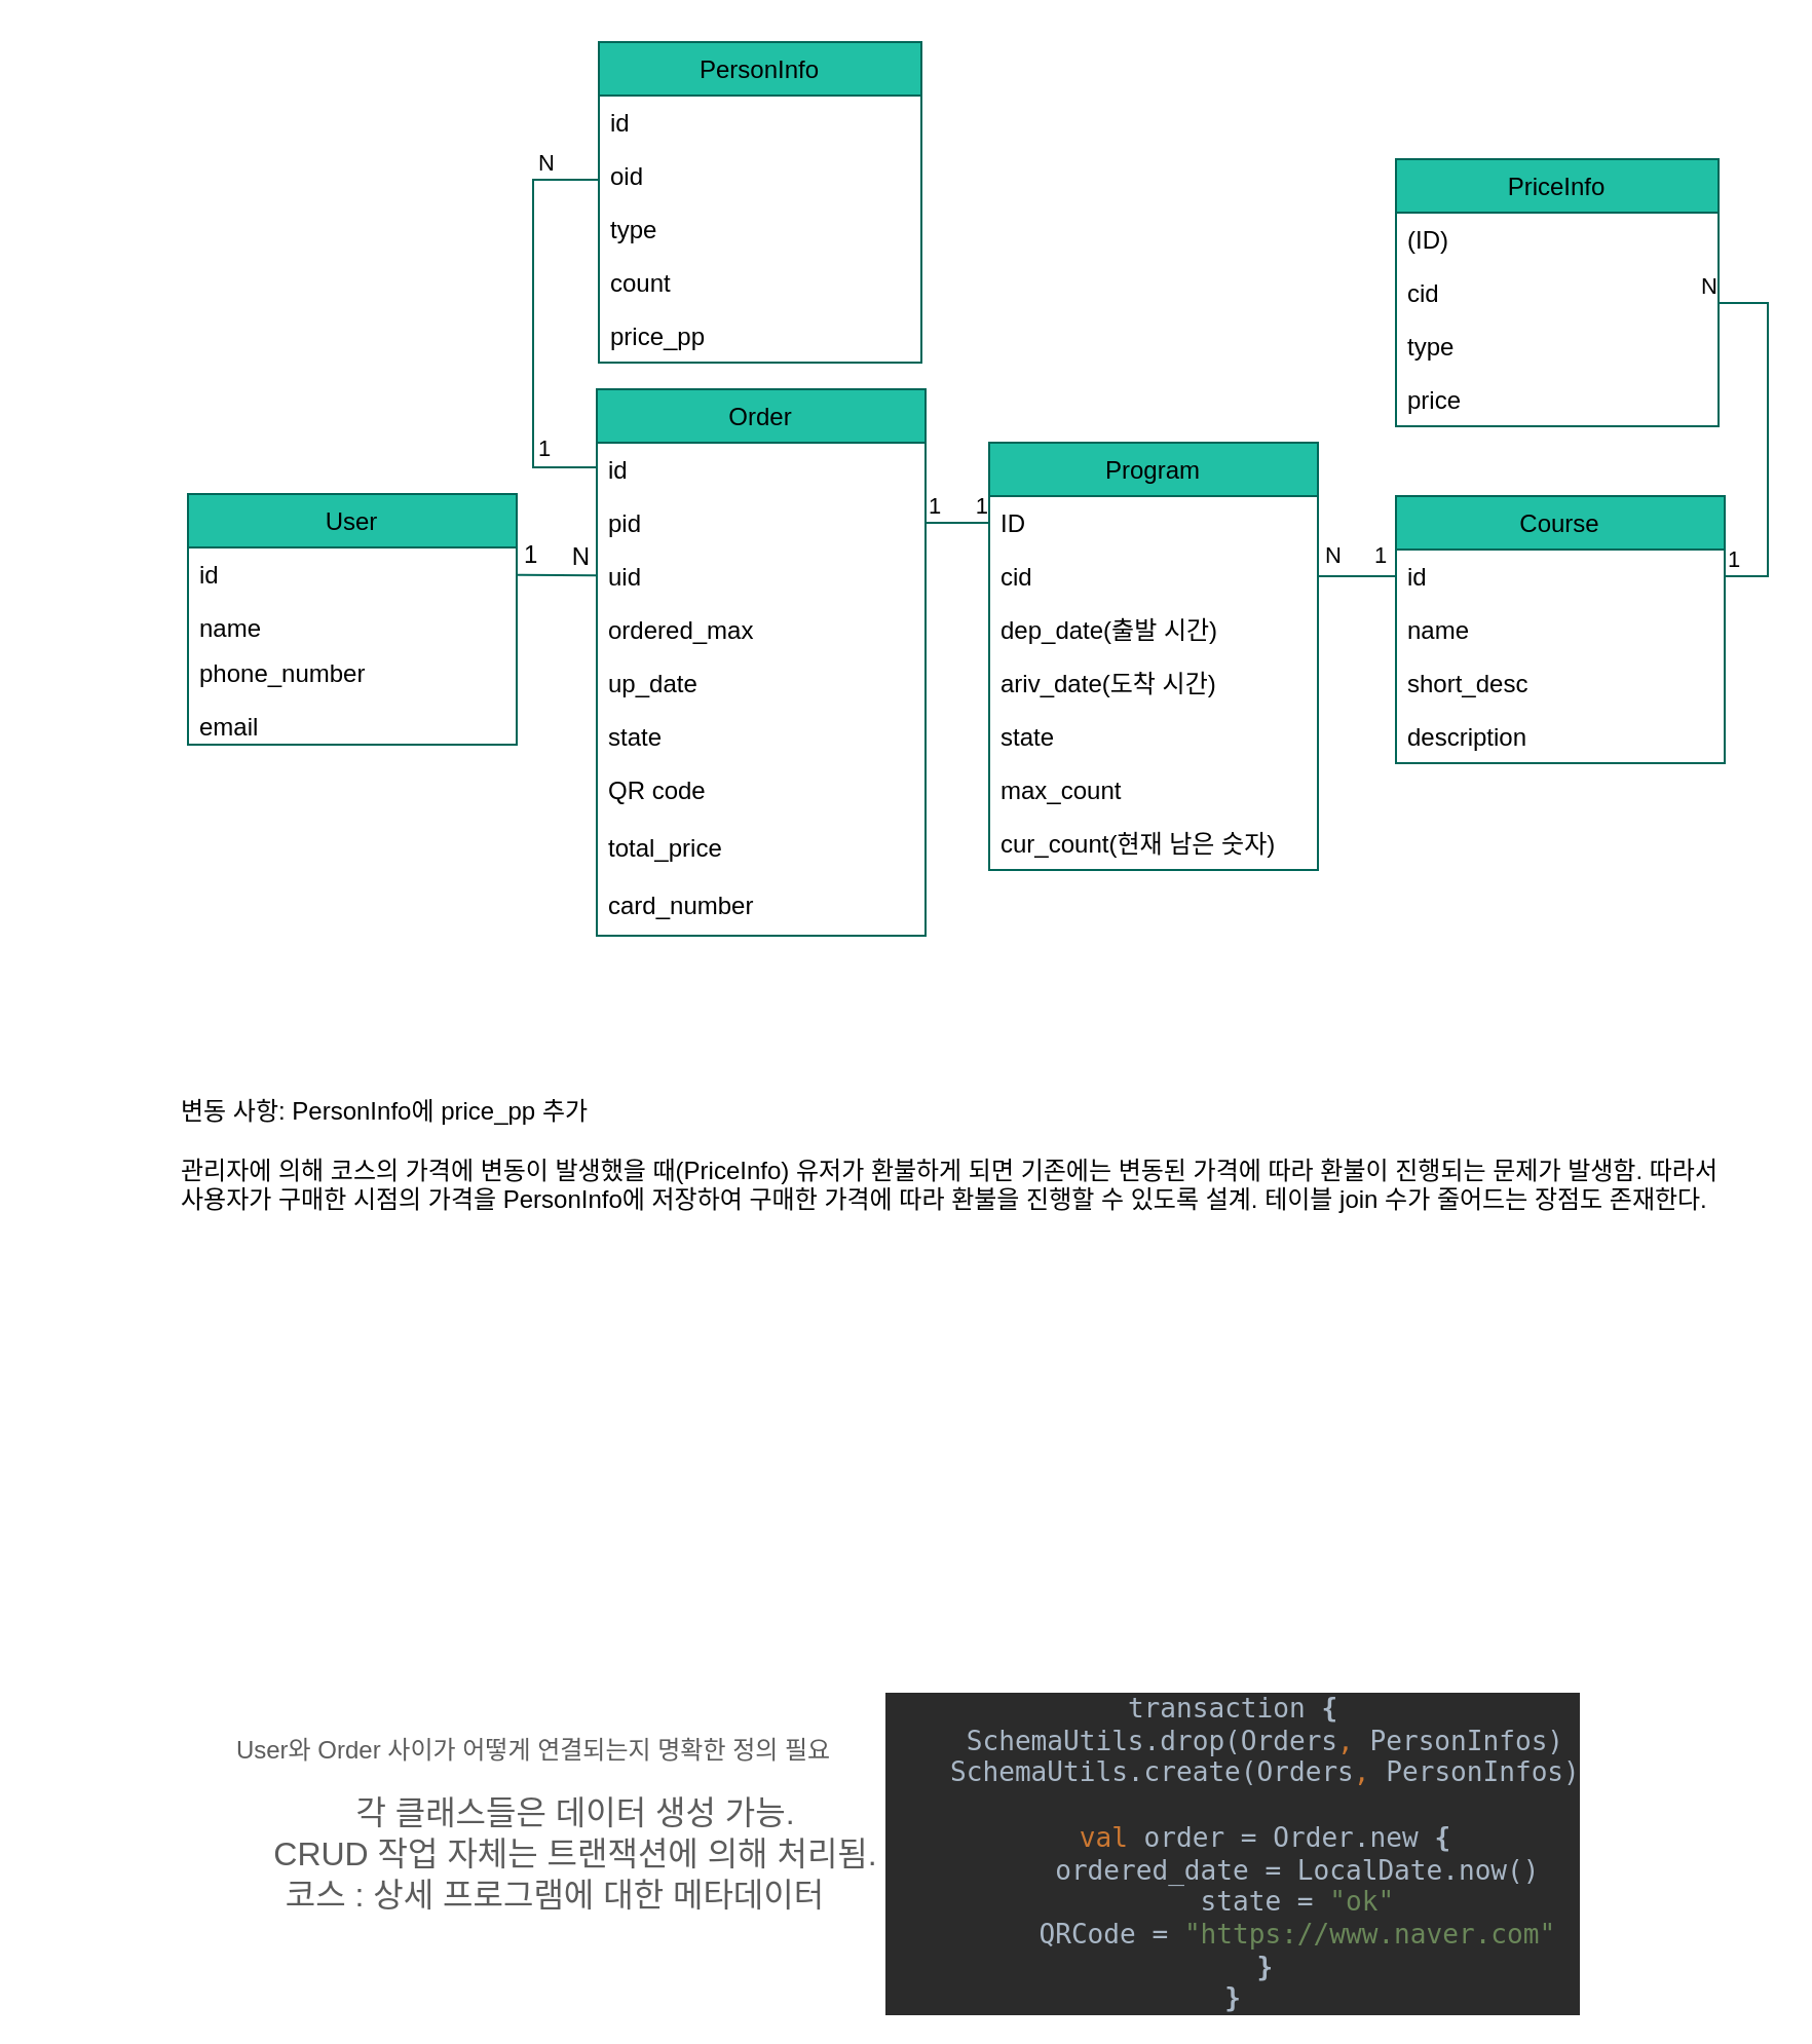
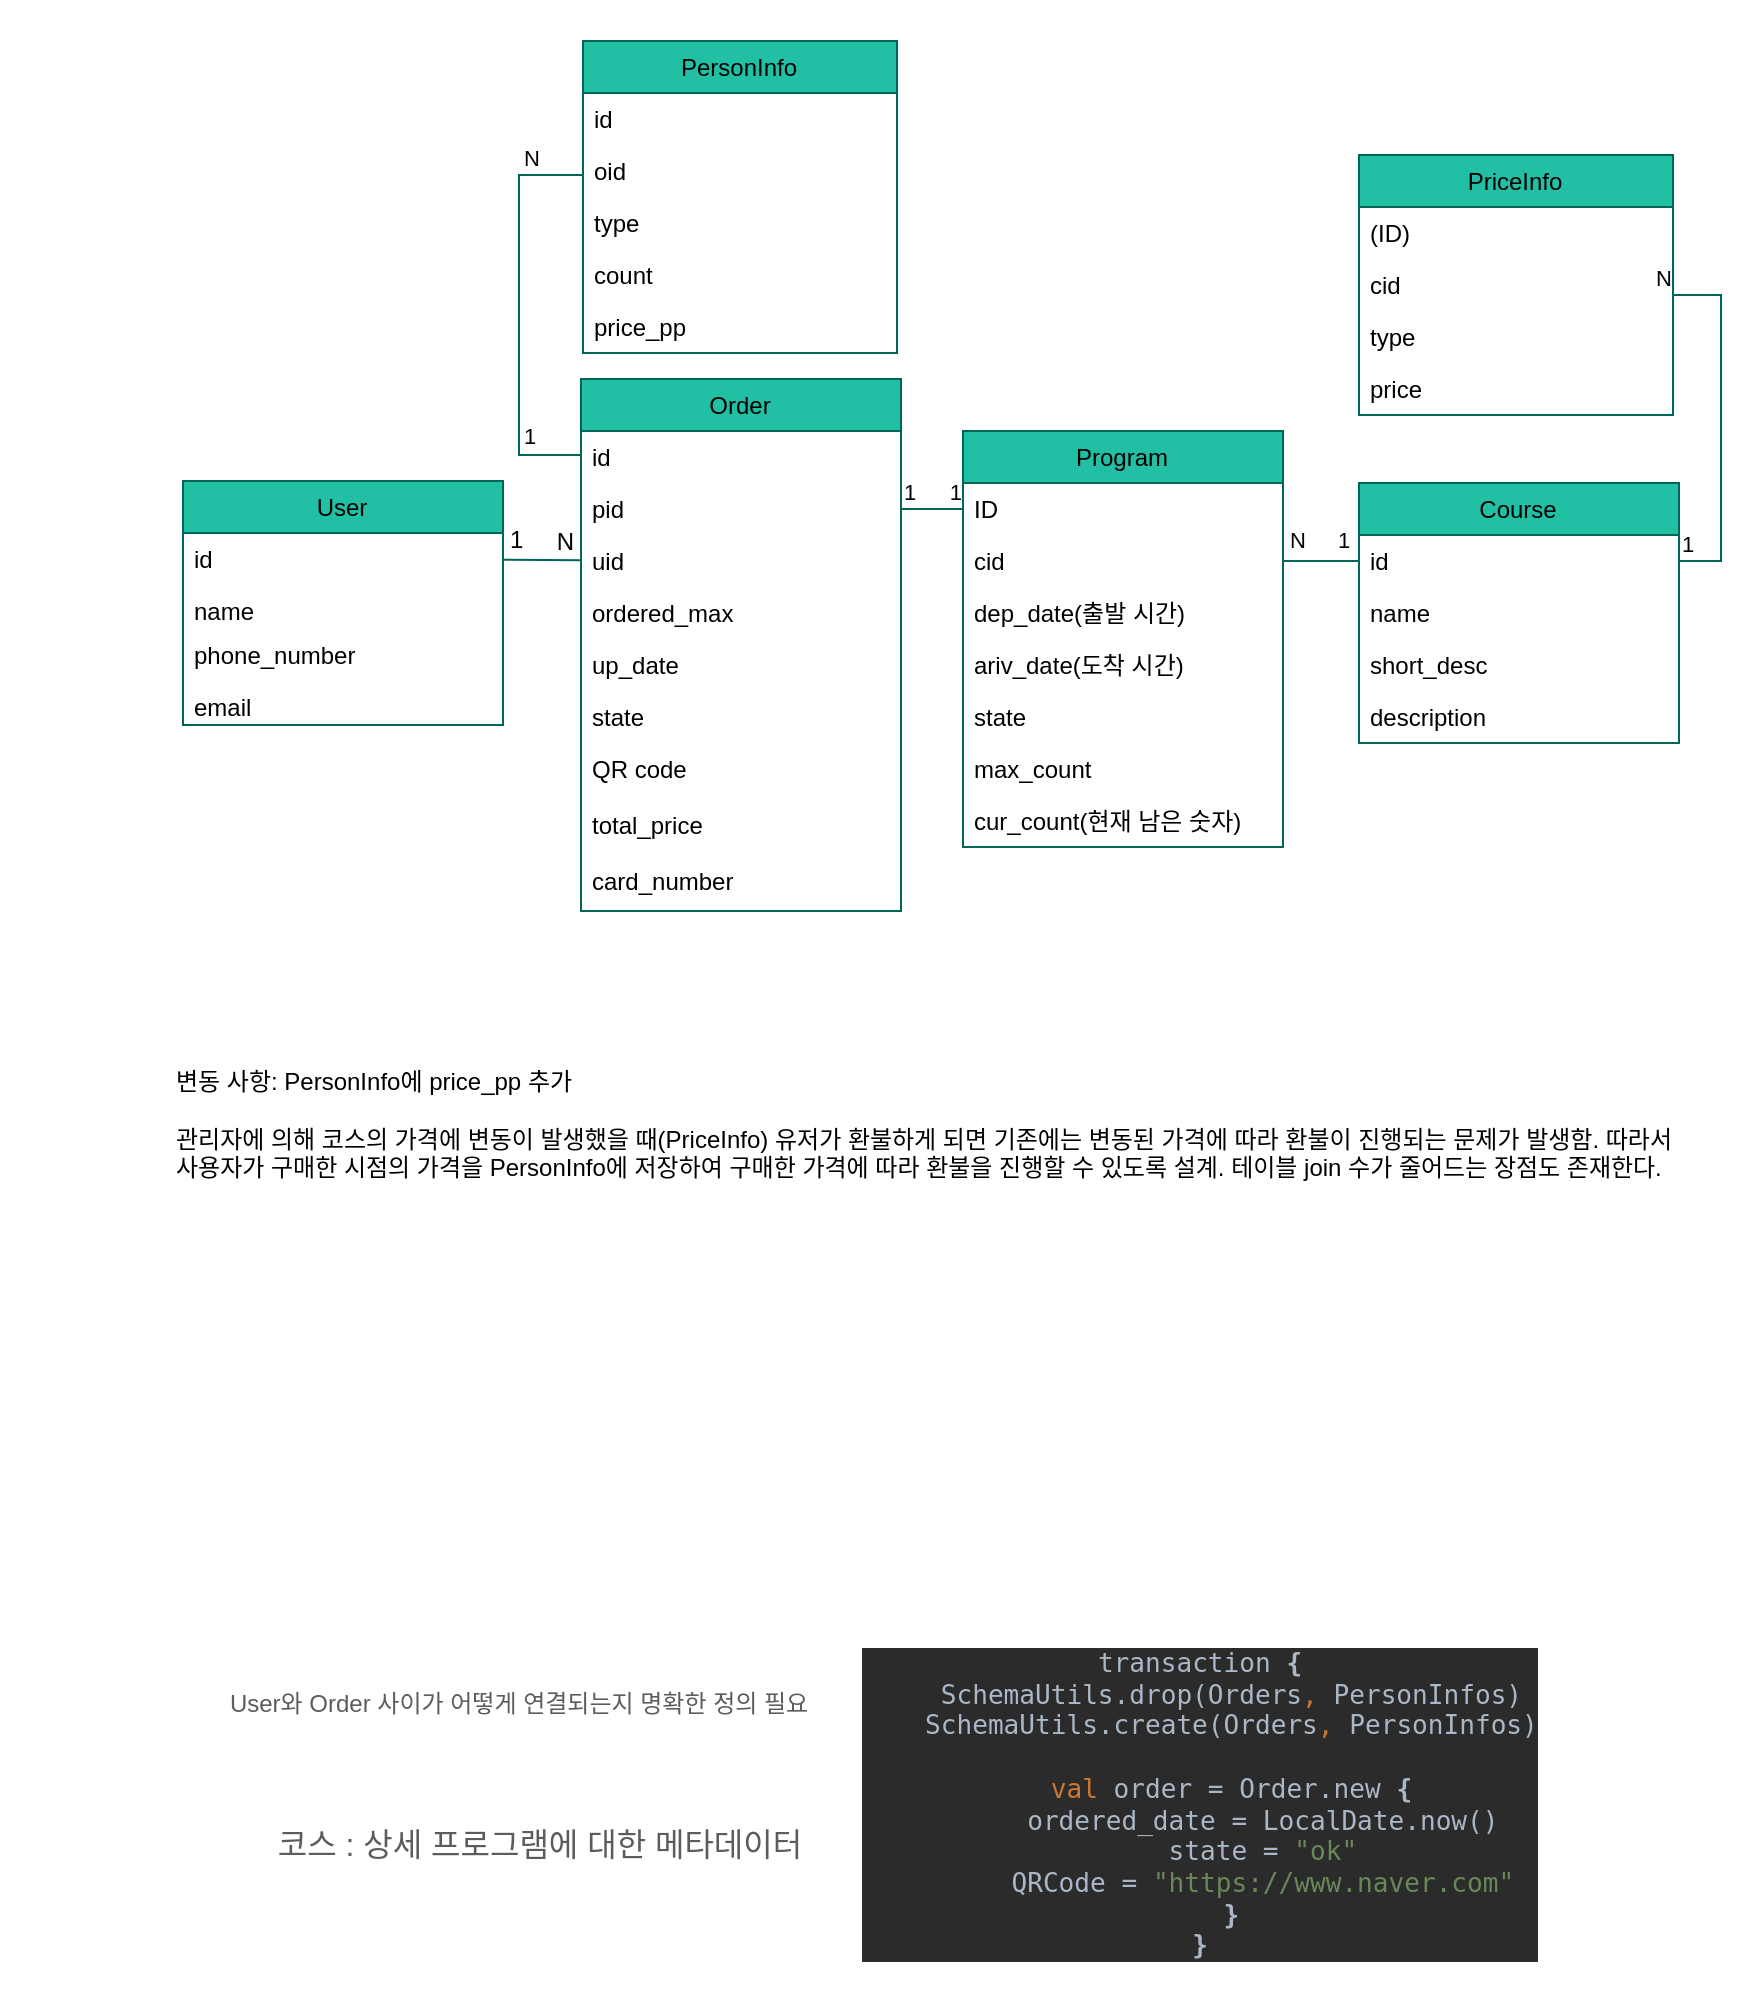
- <mxCell id="41" value="각 클래스들은 데이터 생성 가능.&lt;br&gt;CRUD 작업 자체는 트랜잭션에 의해 처리됨." style="text;strokeColor=none;fillColor=none;html=1;align=center;verticalAlign=middle;whiteSpace=wrap;rounded=0;fontSize=16;fontColor=#5C5C5C;" parent="1" vertex="1"><mxGeometry y="877" width="520" height="30" as="geometry" x="20" /></mxCell>
